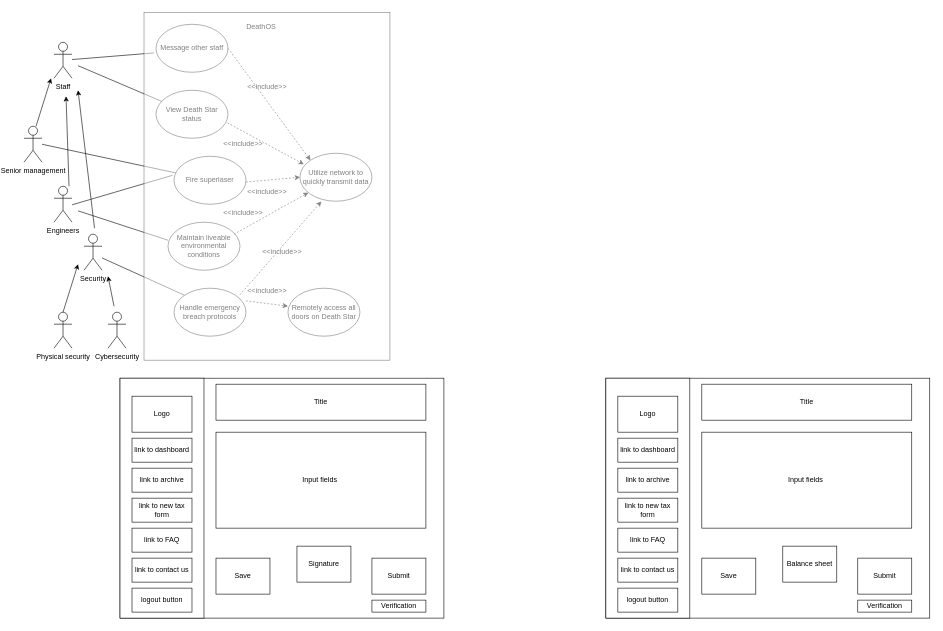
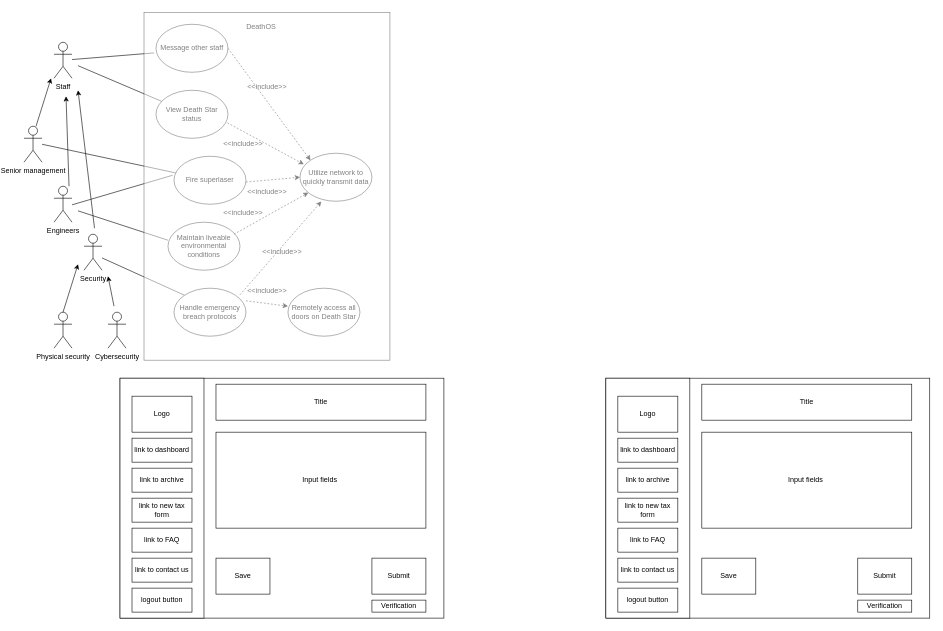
- <mxCell id="51" value="Signature" style="rounded=0;whiteSpace=wrap;html=1;" vertex="1" parent="1"><mxGeometry x="475" y="910" width="90" height="60" as="geometry" /></mxCell>
- <mxCell id="66" value="Balance sheet" style="rounded=0;whiteSpace=wrap;html=1;" vertex="1" parent="1"><mxGeometry x="1285" y="910" width="90" height="60" as="geometry" /></mxCell>
